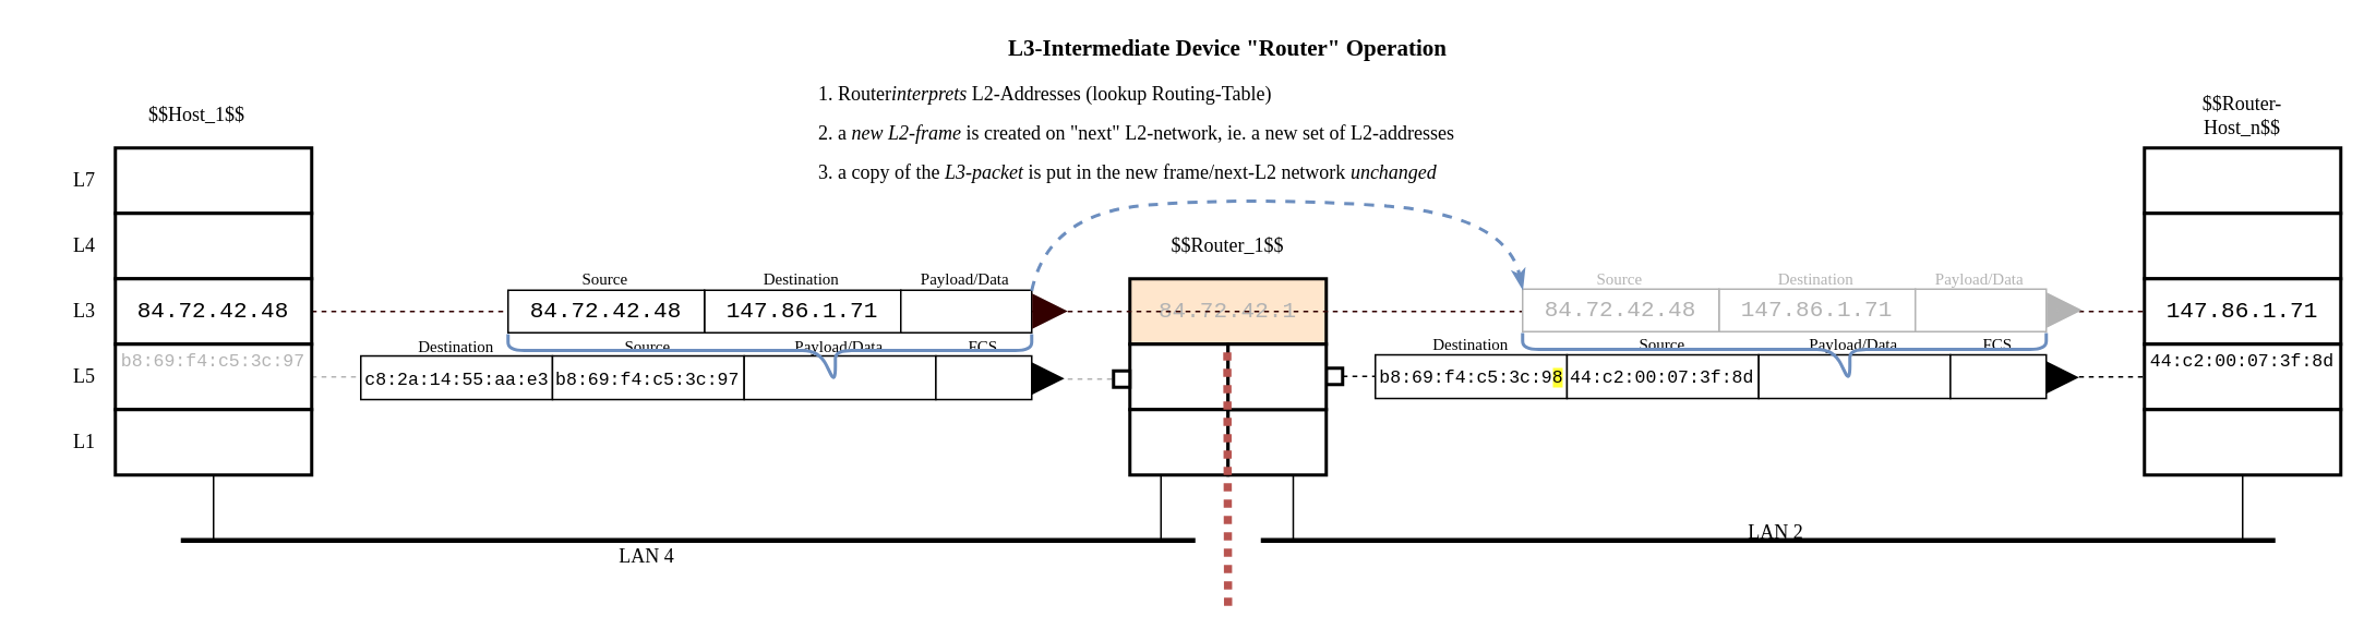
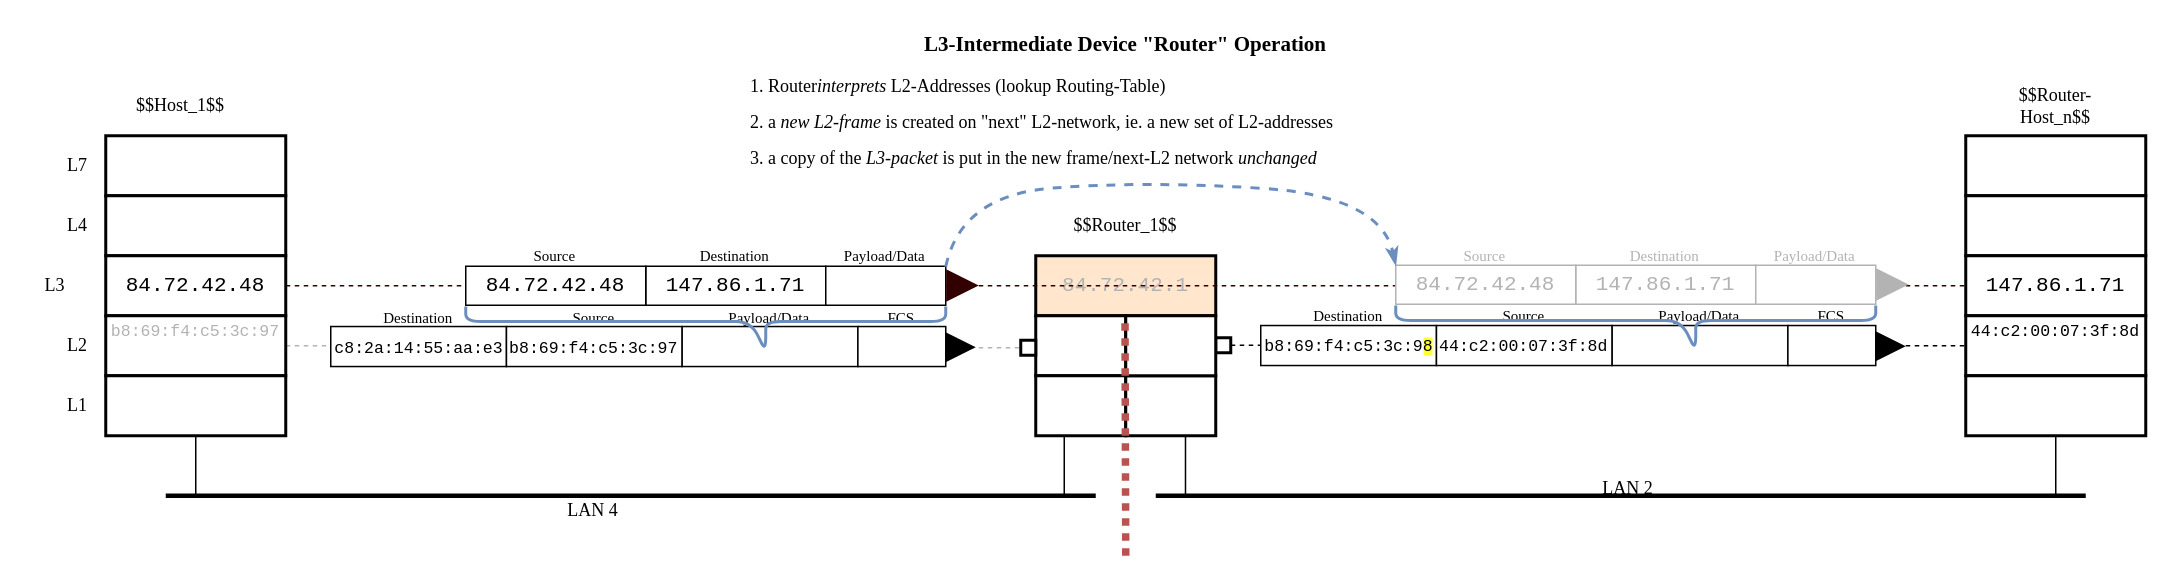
- <mxCell id="18" value="L3" style="text;html=1;strokeColor=none;fillColor=none;align=right;verticalAlign=middle;whiteSpace=wrap;rounded=0;fontFamily=Verdana;" parent="1" vertex="1"><mxGeometry x="20" y="180" width="40" height="20" as="geometry" /></mxCell>
+ <mxCell id="18" value="L3" style="text;html=1;strokeColor=none;fillColor=none;align=right;verticalAlign=middle;whiteSpace=wrap;rounded=0;fontFamily=Verdana;" parent="1" vertex="1"><mxGeometry x="5" y="180" width="40" height="20" as="geometry" /></mxCell>
- <mxCell id="19" value="L5" style="text;html=1;strokeColor=none;fillColor=none;align=right;verticalAlign=middle;whiteSpace=wrap;rounded=0;fontFamily=Verdana;" parent="1" vertex="1"><mxGeometry x="20" y="220" width="40" height="20" as="geometry" /></mxCell>
+ <mxCell id="19" value="L2" style="text;html=1;strokeColor=none;fillColor=none;align=right;verticalAlign=middle;whiteSpace=wrap;rounded=0;fontFamily=Verdana;" parent="1" vertex="1"><mxGeometry x="20" y="220" width="40" height="20" as="geometry" /></mxCell>
